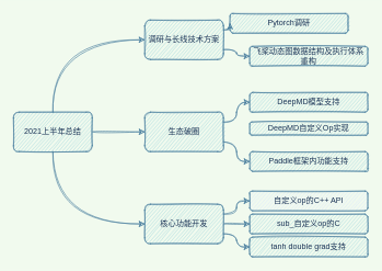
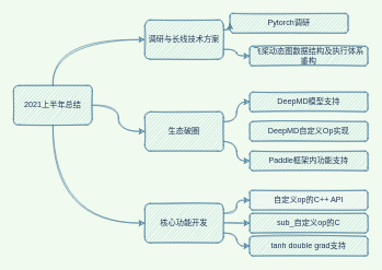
- <mxCell id="20" value="DeepMD自定义Op实现" style="whiteSpace=wrap;html=1;rounded=1;sketch=1;fillColor=#A8DADC;strokeColor=#457B9D;fontColor=#1D3557;" vertex="1" parent="1"><mxGeometry x="380" y="185" width="180" height="20" as="geometry" /></mxCell>
+ <mxCell id="20" value="DeepMD自定义Op实现" style="whiteSpace=wrap;html=1;rounded=1;sketch=1;fillColor=#A8DADC;strokeColor=#457B9D;fontColor=#1D3557;" vertex="1" parent="1"><mxGeometry x="380" y="185" width="180" height="30" as="geometry" /></mxCell>
- <mxCell id="5" value="2021上半年总结" style="whiteSpace=wrap;html=1;rounded=1;sketch=1;fillColor=#A8DADC;strokeColor=#457B9D;fontColor=#1D3557;" vertex="1" parent="1"><mxGeometry x="20" y="170" width="120" height="60" as="geometry" /></mxCell>
+ <mxCell id="5" value="2021上半年总结" style="whiteSpace=wrap;html=1;rounded=1;sketch=1;fillColor=#A8DADC;strokeColor=#457B9D;fontColor=#1D3557;" vertex="1" parent="1"><mxGeometry x="20" y="130" width="120" height="60" as="geometry" /></mxCell>
